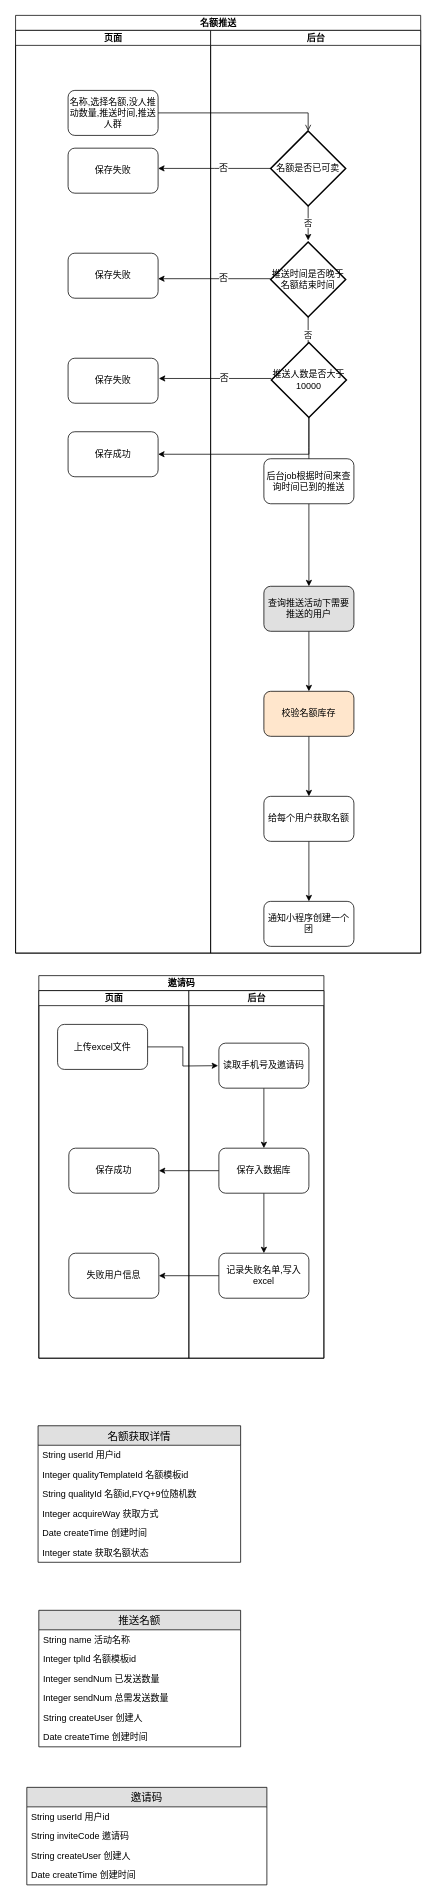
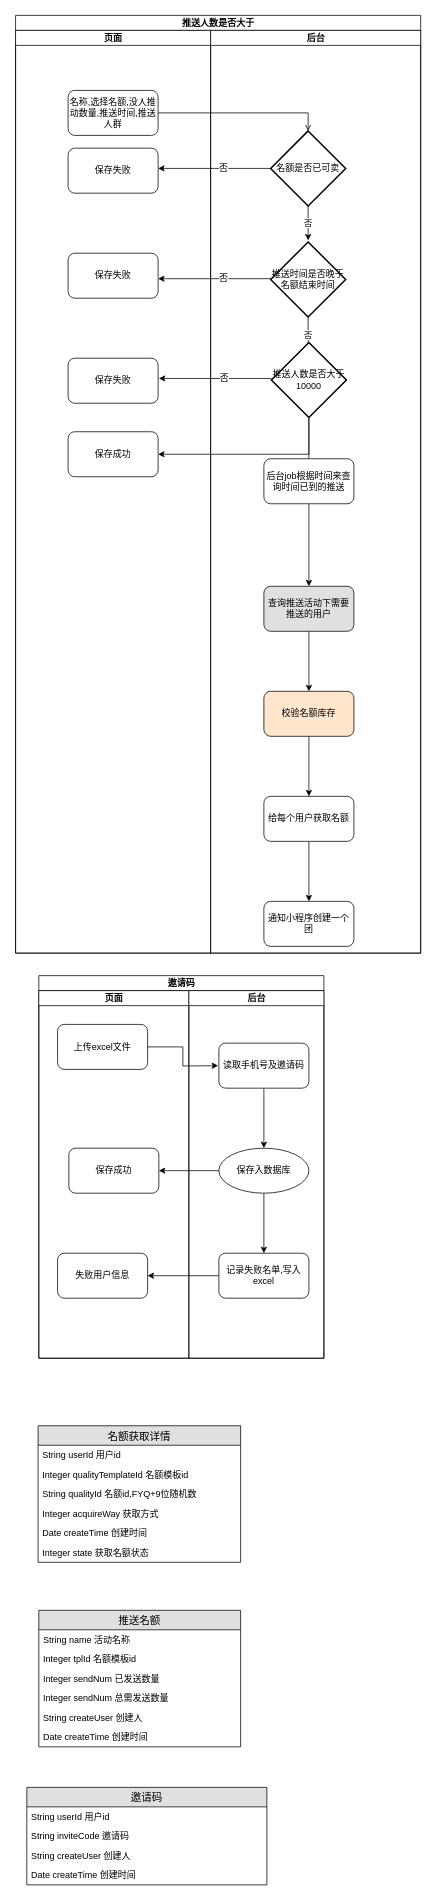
- <mxCell id="2" value="名额推送" style="swimlane;html=1;childLayout=stackLayout;resizeParent=1;resizeParentMax=0;startSize=20;" parent="1" vertex="1"><mxGeometry x="20" y="20" width="540" height="1250" as="geometry" /></mxCell>
+ <mxCell id="2" value="推送人数是否大于" style="swimlane;html=1;childLayout=stackLayout;resizeParent=1;resizeParentMax=0;startSize=20;" parent="1" vertex="1"><mxGeometry x="20" y="20" width="540" height="1250" as="geometry" /></mxCell>
- <mxCell id="40" value="保存入数据库" style="rounded=1;whiteSpace=wrap;html=1;" parent="34" vertex="1"><mxGeometry x="240" y="210" width="120" height="60" as="geometry" /></mxCell>
+ <mxCell id="40" value="保存入数据库" style="ellipse;whiteSpace=wrap;html=1;" parent="34" vertex="1"><mxGeometry x="240" y="210" width="120" height="60" as="geometry" /></mxCell>
- <mxCell id="43" value="失败用户信息" style="rounded=1;whiteSpace=wrap;html=1;" parent="34" vertex="1"><mxGeometry x="40" y="350" width="120" height="60" as="geometry" /></mxCell>
+ <mxCell id="43" value="失败用户信息" style="rounded=1;whiteSpace=wrap;html=1;" parent="34" vertex="1"><mxGeometry x="25" y="350" width="120" height="60" as="geometry" /></mxCell>
